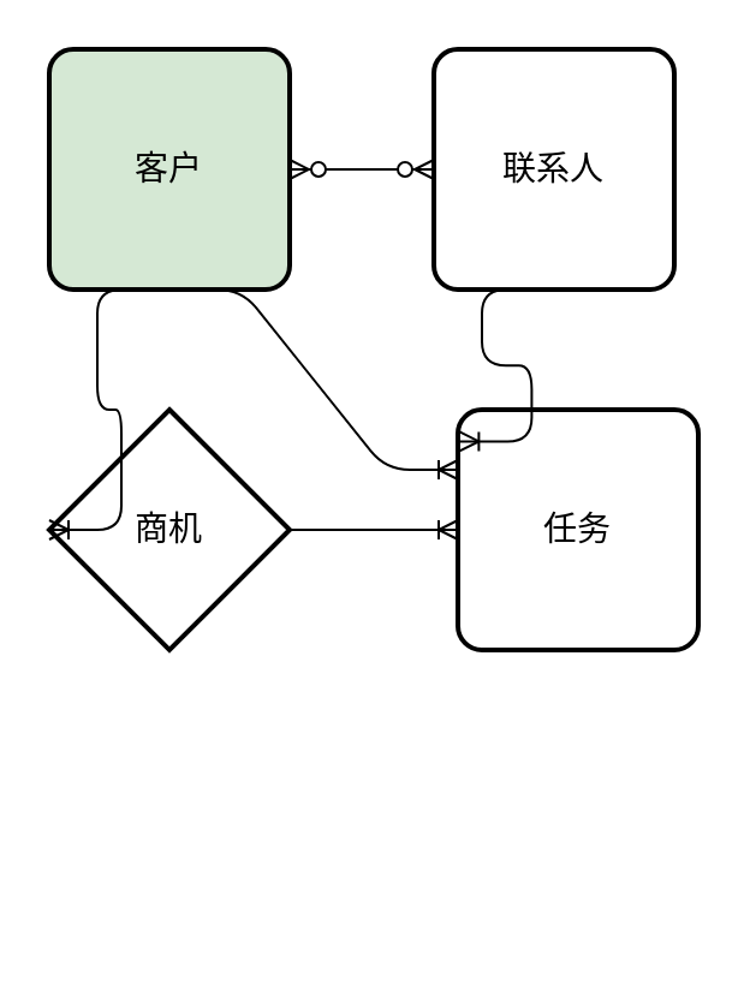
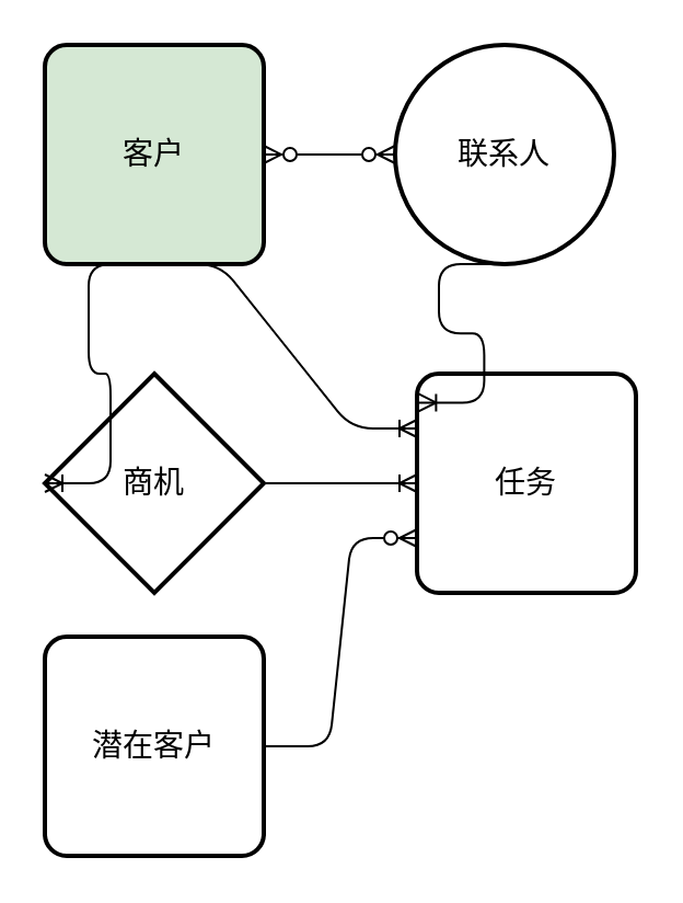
- <mxCell id="3" value="联系人" style="strokeWidth=2;rounded=1;arcSize=10;whiteSpace=wrap;html=1;align=center;fontSize=14;" vertex="1" parent="1"><mxGeometry x="180" y="20" width="100" height="100" as="geometry" /></mxCell>
+ <mxCell id="3" value="联系人" style="ellipse;strokeWidth=2;arcSize=10;whiteSpace=wrap;html=1;align=center;fontSize=14;" vertex="1" parent="1"><mxGeometry x="180" y="20" width="100" height="100" as="geometry" /></mxCell>
+ <mxCell id="10" value="" style="edgeStyle=entityRelationEdgeStyle;fontSize=12;html=1;endArrow=ERzeroToMany;endFill=1;exitX=1;exitY=0.5;exitDx=0;exitDy=0;entryX=0;entryY=0.75;entryDx=0;entryDy=0;" edge="1" parent="1" source="4" target="6"><mxGeometry width="100" height="100" relative="1" as="geometry"><mxPoint x="280" y="390" as="sourcePoint" /><mxPoint x="360" y="360" as="targetPoint" /></mxGeometry></mxCell>
+ <mxCell id="4" value="潜在客户" style="strokeWidth=2;rounded=1;arcSize=10;whiteSpace=wrap;html=1;align=center;fontSize=14;" vertex="1" parent="1"><mxGeometry x="20" y="290" width="100" height="100" as="geometry" /></mxCell>
